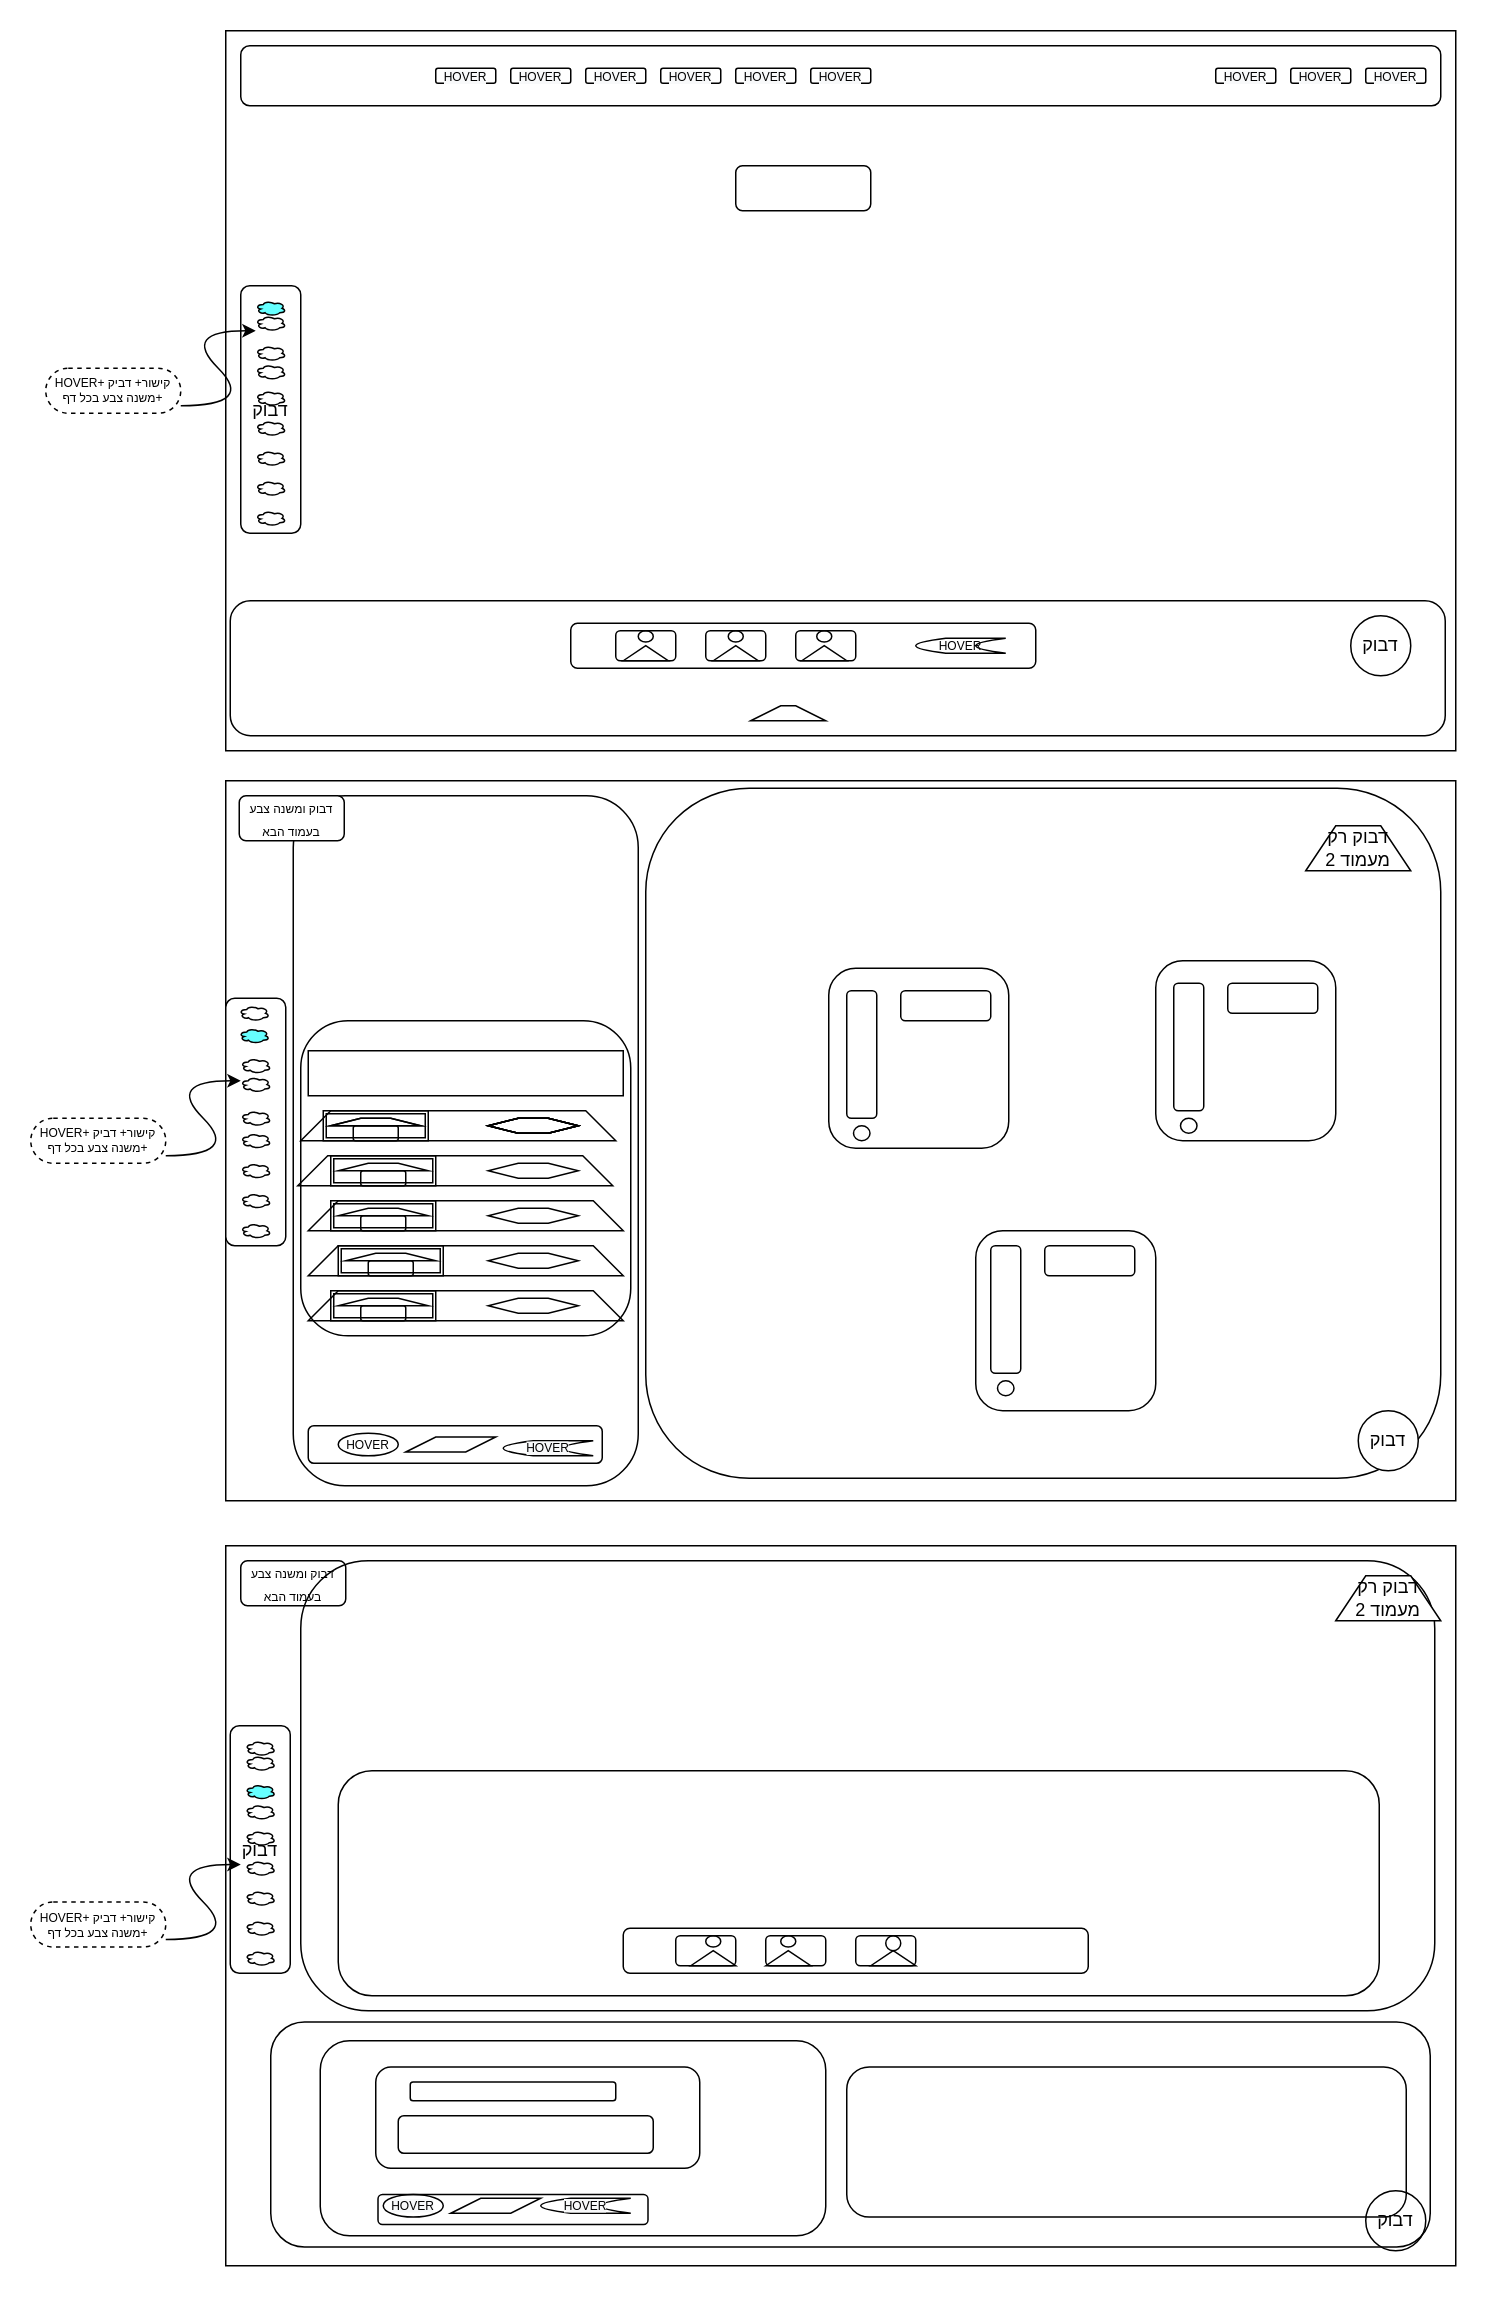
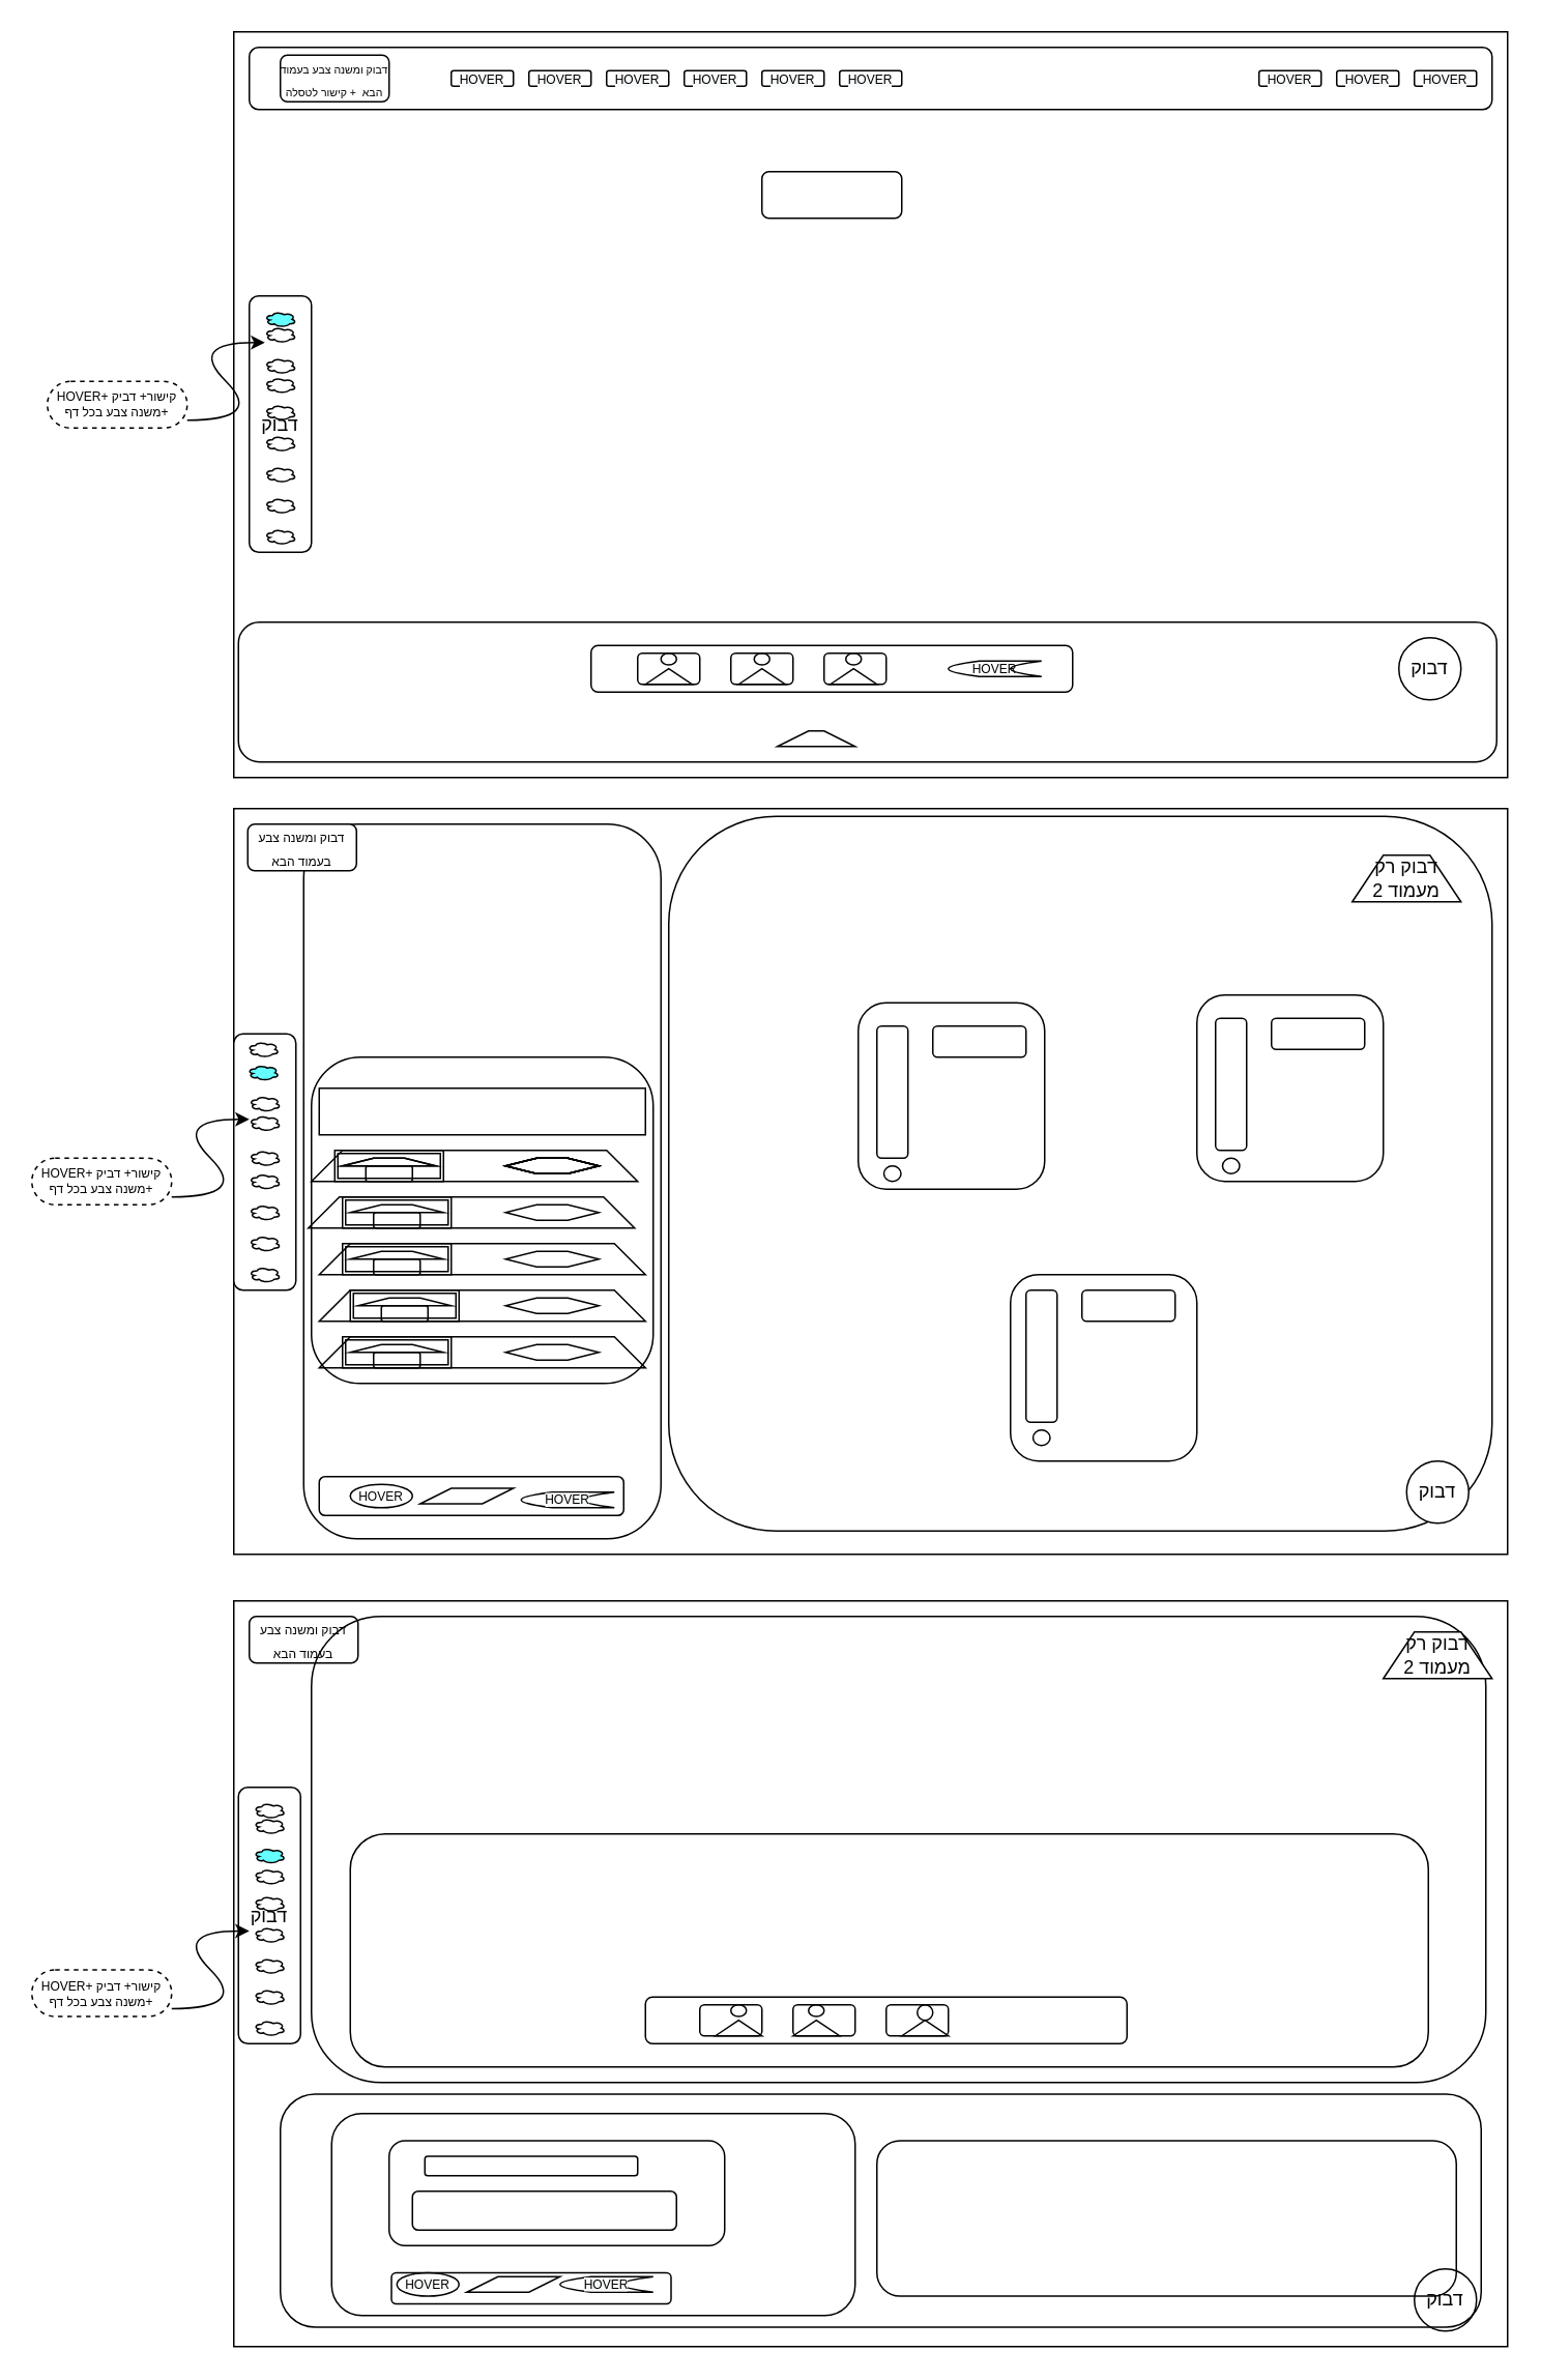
+ <mxCell id="4" value="&lt;font style=&quot;font-size: 7px ; line-height: 0.6&quot;&gt;דבוק ומשנה צבע בעמוד הבא&amp;nbsp; + קישור לטסלה&lt;/font&gt;" style="rounded=1;whiteSpace=wrap;html=1;verticalAlign=middle;spacing=0;" vertex="1" parent="1"><mxGeometry x="180" y="35" width="70" height="30" as="geometry" /></mxCell>
